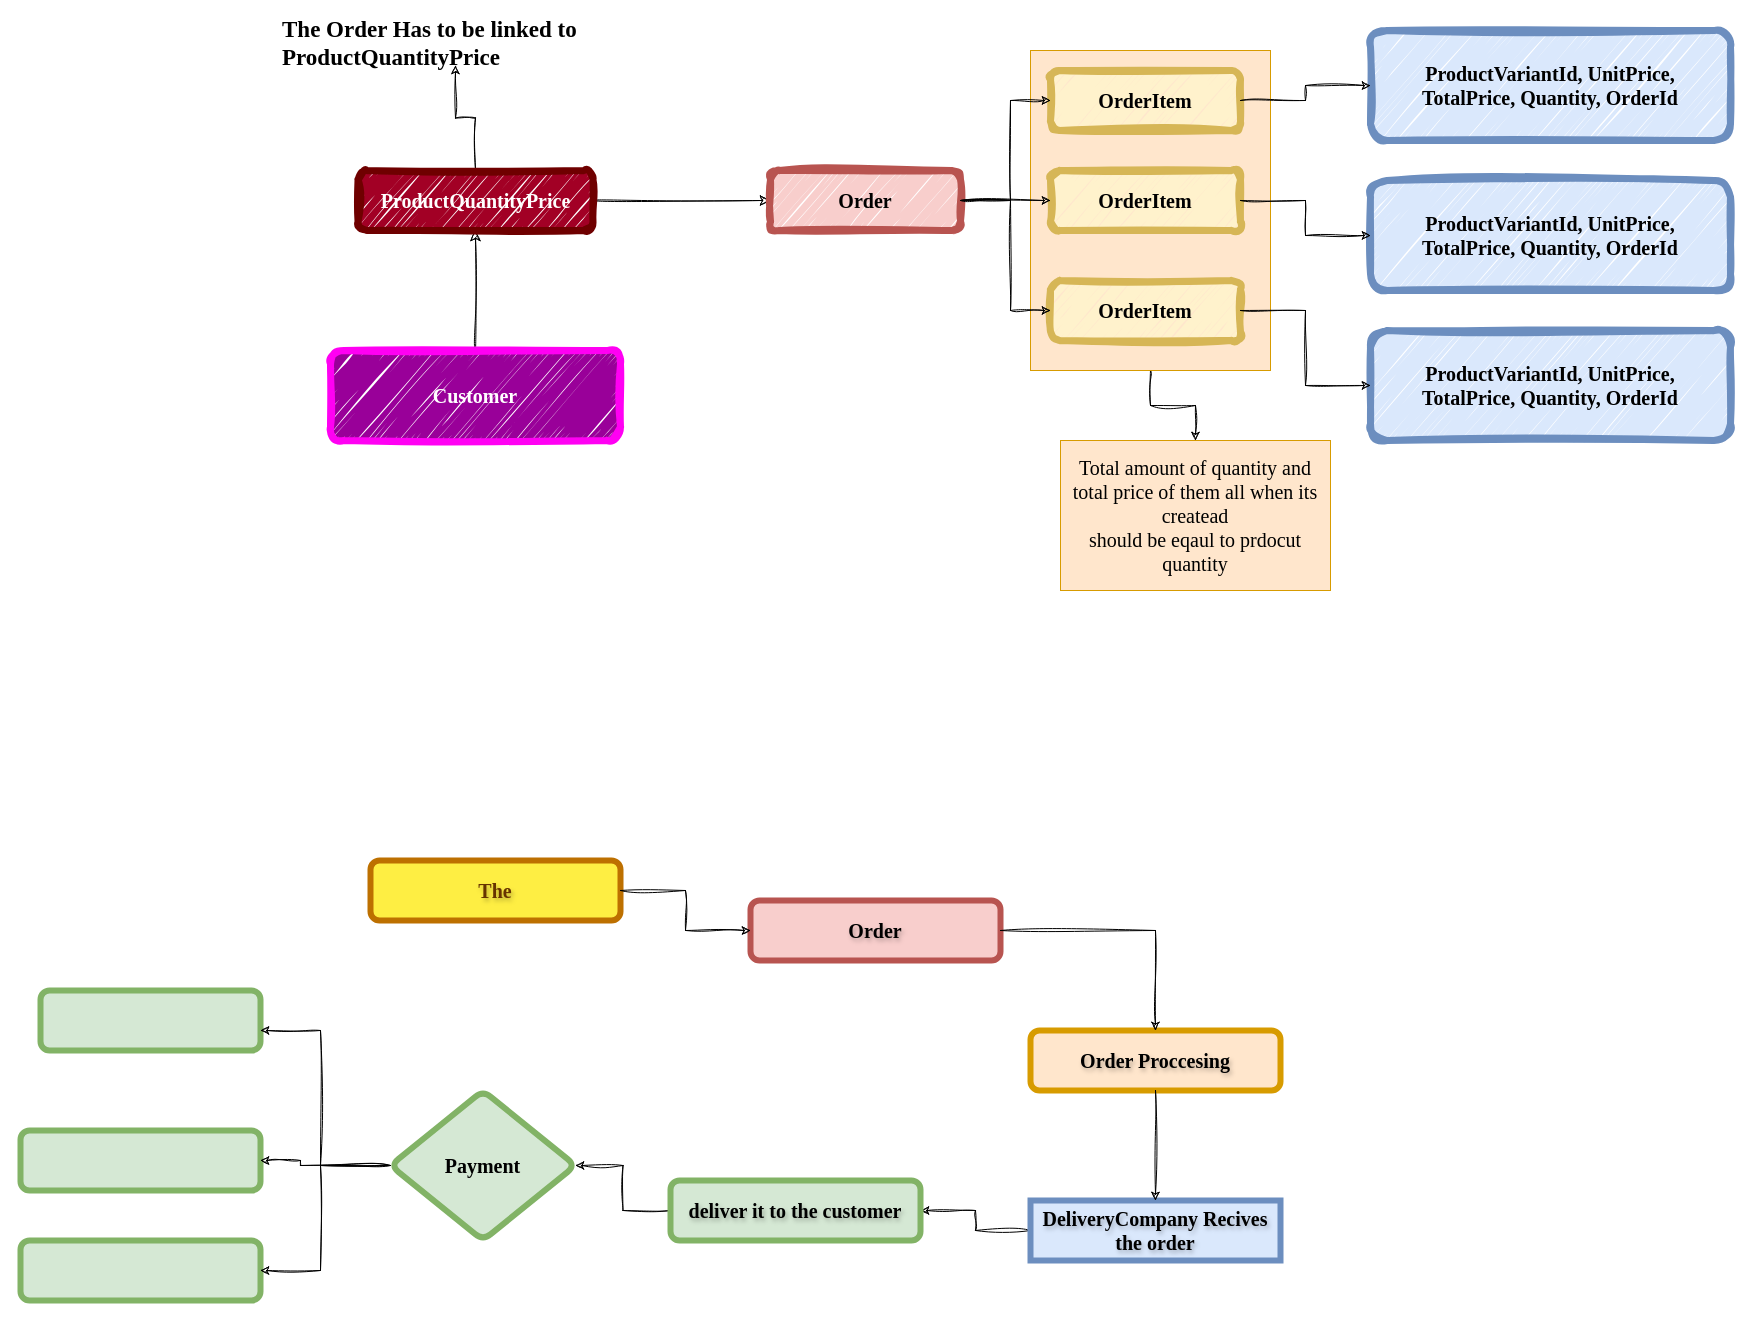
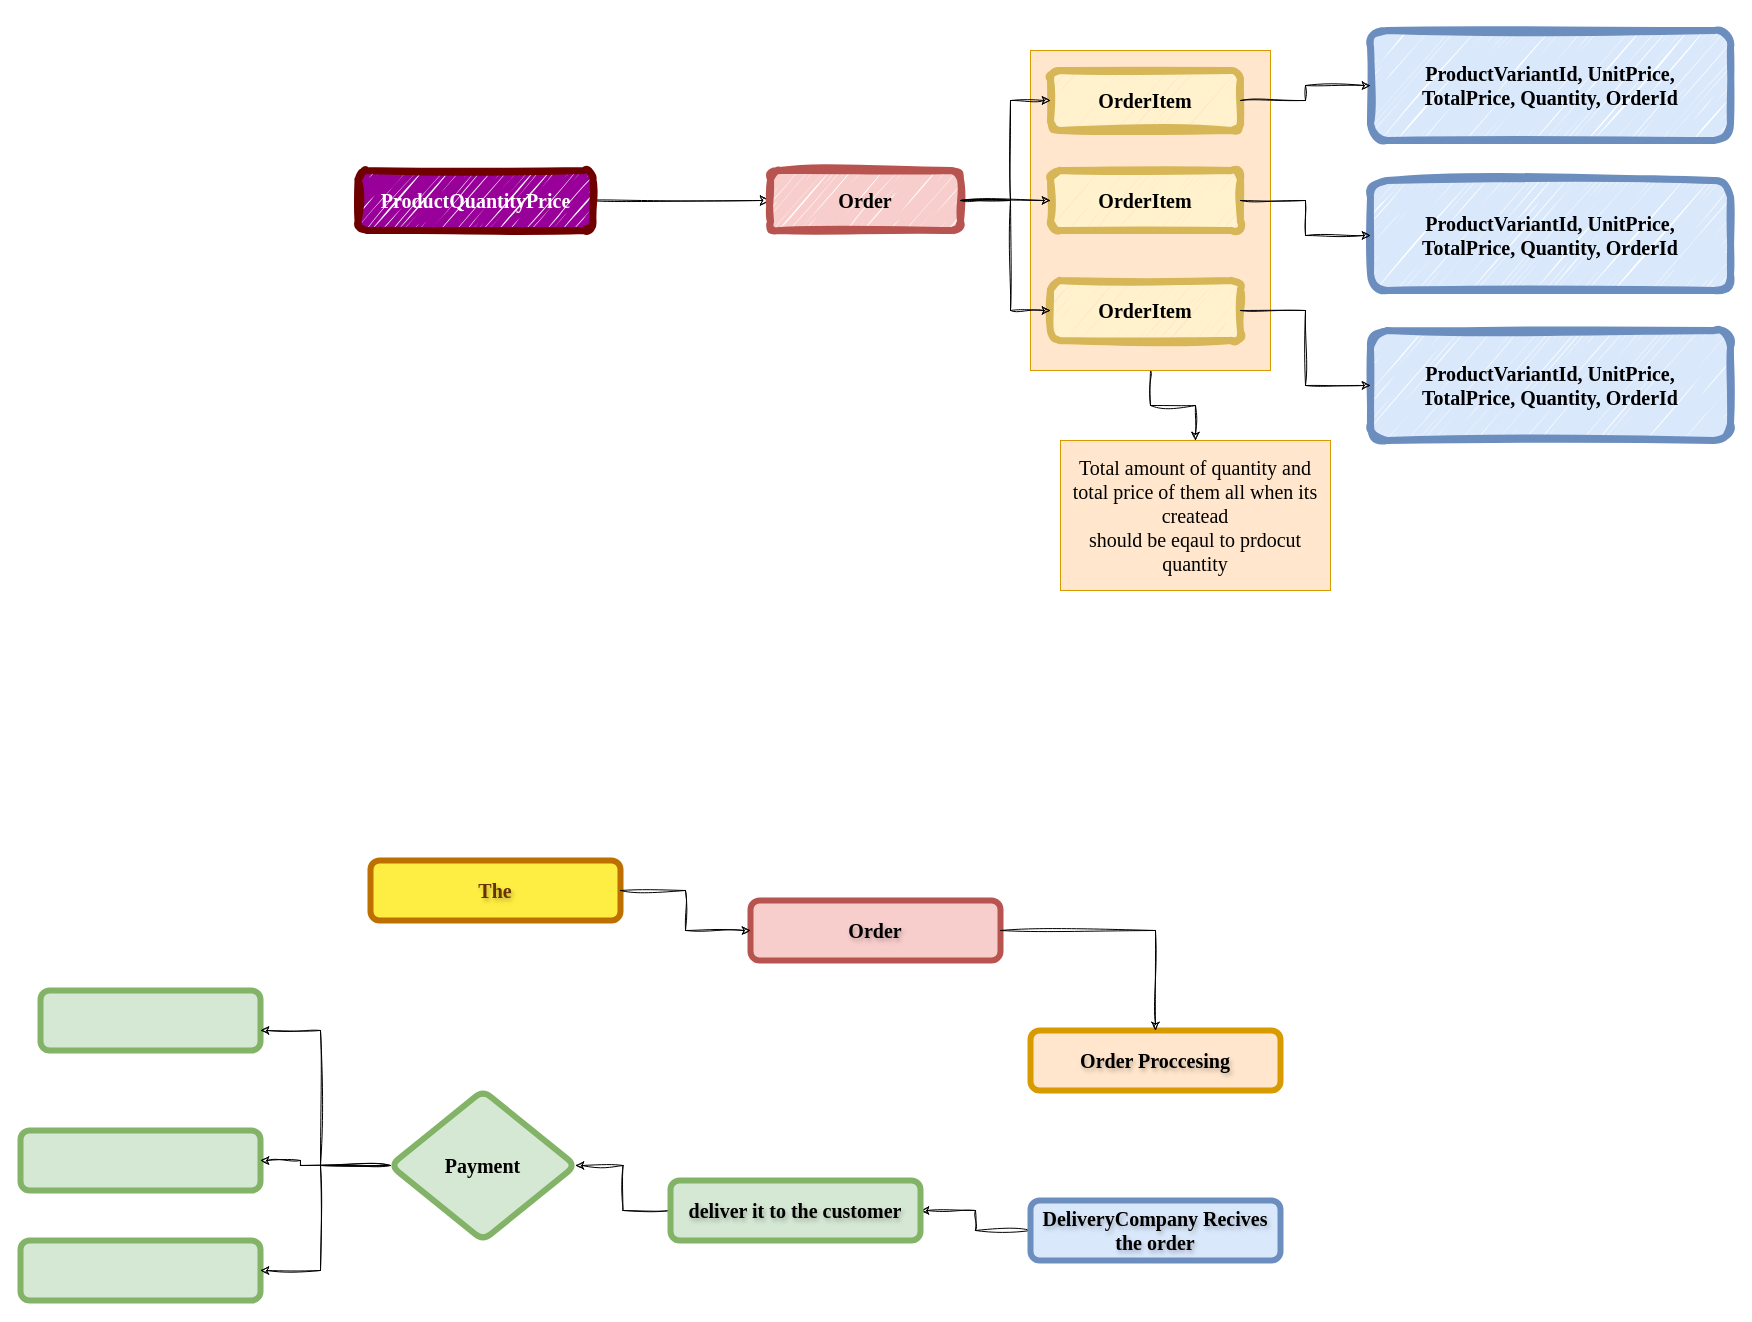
- <mxCell id="17" value="&lt;div&gt;The Order Has to be linked to&amp;nbsp; ProductQuantityPrice&lt;/div&gt;" style="text;html=1;align=left;verticalAlign=middle;whiteSpace=wrap;rounded=0;fontFamily=Architects Daughter;fontSource=https%3A%2F%2Ffonts.googleapis.com%2Fcss%3Ffamily%3DArchitects%2BDaughter;fontStyle=1;fontSize=23;" vertex="1" parent="1"><mxGeometry x="280" y="20" width="350" height="45" as="geometry" /></mxCell>
- <mxCell id="7" style="edgeStyle=orthogonalEdgeStyle;rounded=0;sketch=1;hachureGap=4;jiggle=2;curveFitting=1;orthogonalLoop=1;jettySize=auto;html=1;fontFamily=Architects Daughter;fontSource=https%3A%2F%2Ffonts.googleapis.com%2Fcss%3Ffamily%3DArchitects%2BDaughter;" edge="1" parent="1" source="8" target="17"><mxGeometry relative="1" as="geometry"><mxPoint x="475" y="50" as="targetPoint" /></mxGeometry></mxCell>
- <mxCell id="8" value="ProductQuantityPrice" style="whiteSpace=wrap;html=1;fontSize=20;fontFamily=Comic Sans MS;fillColor=#a20025;strokeColor=#6F0000;fontColor=#ffffff;rounded=1;strokeWidth=7;fontStyle=1;hachureGap=4;fontSource=https%3A%2F%2Ffonts.googleapis.com%2Fcss%3Ffamily%3DArchitects%2BDaughter;glass=0;sketch=1;curveFitting=1;jiggle=2;" vertex="1" parent="1"><mxGeometry x="357.5" y="170" width="235" height="60" as="geometry" /></mxCell>
+ <mxCell id="8" value="ProductQuantityPrice" style="whiteSpace=wrap;html=1;fontSize=20;fontFamily=Comic Sans MS;fillColor=#990099;strokeColor=#6F0000;fontColor=#ffffff;rounded=1;strokeWidth=7;fontStyle=1;hachureGap=4;fontSource=https%3A%2F%2Ffonts.googleapis.com%2Fcss%3Ffamily%3DArchitects%2BDaughter;glass=0;sketch=1;curveFitting=1;jiggle=2;" vertex="1" parent="1"><mxGeometry x="357.5" y="170" width="235" height="60" as="geometry" /></mxCell>
- <mxCell id="4" value="" style="edgeStyle=none;curved=1;rounded=0;sketch=1;hachureGap=4;jiggle=2;curveFitting=1;orthogonalLoop=1;jettySize=auto;html=1;fontFamily=Architects Daughter;fontSource=https%3A%2F%2Ffonts.googleapis.com%2Fcss%3Ffamily%3DArchitects%2BDaughter;fontSize=12;startSize=8;endSize=8;" edge="1" parent="1" source="5" target="8"><mxGeometry relative="1" as="geometry" /></mxCell>
- <mxCell id="5" value="Customer" style="rounded=1;whiteSpace=wrap;html=1;fillColor=#990099;strokeColor=#FF00F3;strokeWidth=7;fontFamily=Comic Sans MS;fontSize=20;fontColor=#FFFFFF;fontStyle=1;sketch=1;hachureGap=4;jiggle=2;curveFitting=1;fontSource=https%3A%2F%2Ffonts.googleapis.com%2Fcss%3Ffamily%3DArchitects%2BDaughter;" vertex="1" parent="1"><mxGeometry x="330" y="350" width="290" height="90" as="geometry" /></mxCell>
- <mxCell id="31" value="" style="edgeStyle=orthogonalEdgeStyle;rounded=0;sketch=1;hachureGap=4;jiggle=2;curveFitting=1;orthogonalLoop=1;jettySize=auto;html=1;fontFamily=Architects Daughter;fontSource=https%3A%2F%2Ffonts.googleapis.com%2Fcss%3Ffamily%3DArchitects%2BDaughter;" edge="1" parent="1" source="26" target="28"><mxGeometry relative="1" as="geometry" /></mxCell>
- <mxCell id="28" value="DeliveryCompany Recives the order" style="whiteSpace=wrap;html=1;fillColor=#dae8fc;strokeColor=#6c8ebf;fontSize=20;textShadow=1;fillStyle=auto;hachureGap=4;fontFamily=Verdana;strokeWidth=6;fontStyle=1;rounded=0;" vertex="1" parent="1"><mxGeometry x="1030" y="1200" width="250" height="60" as="geometry" /></mxCell>
+ <mxCell id="28" value="DeliveryCompany Recives the order" style="rounded=1;whiteSpace=wrap;html=1;fillColor=#dae8fc;strokeColor=#6c8ebf;fontSize=20;textShadow=1;fillStyle=auto;hachureGap=4;fontFamily=Verdana;strokeWidth=6;fontStyle=1" vertex="1" parent="1"><mxGeometry x="1030" y="1200" width="250" height="60" as="geometry" /></mxCell>
